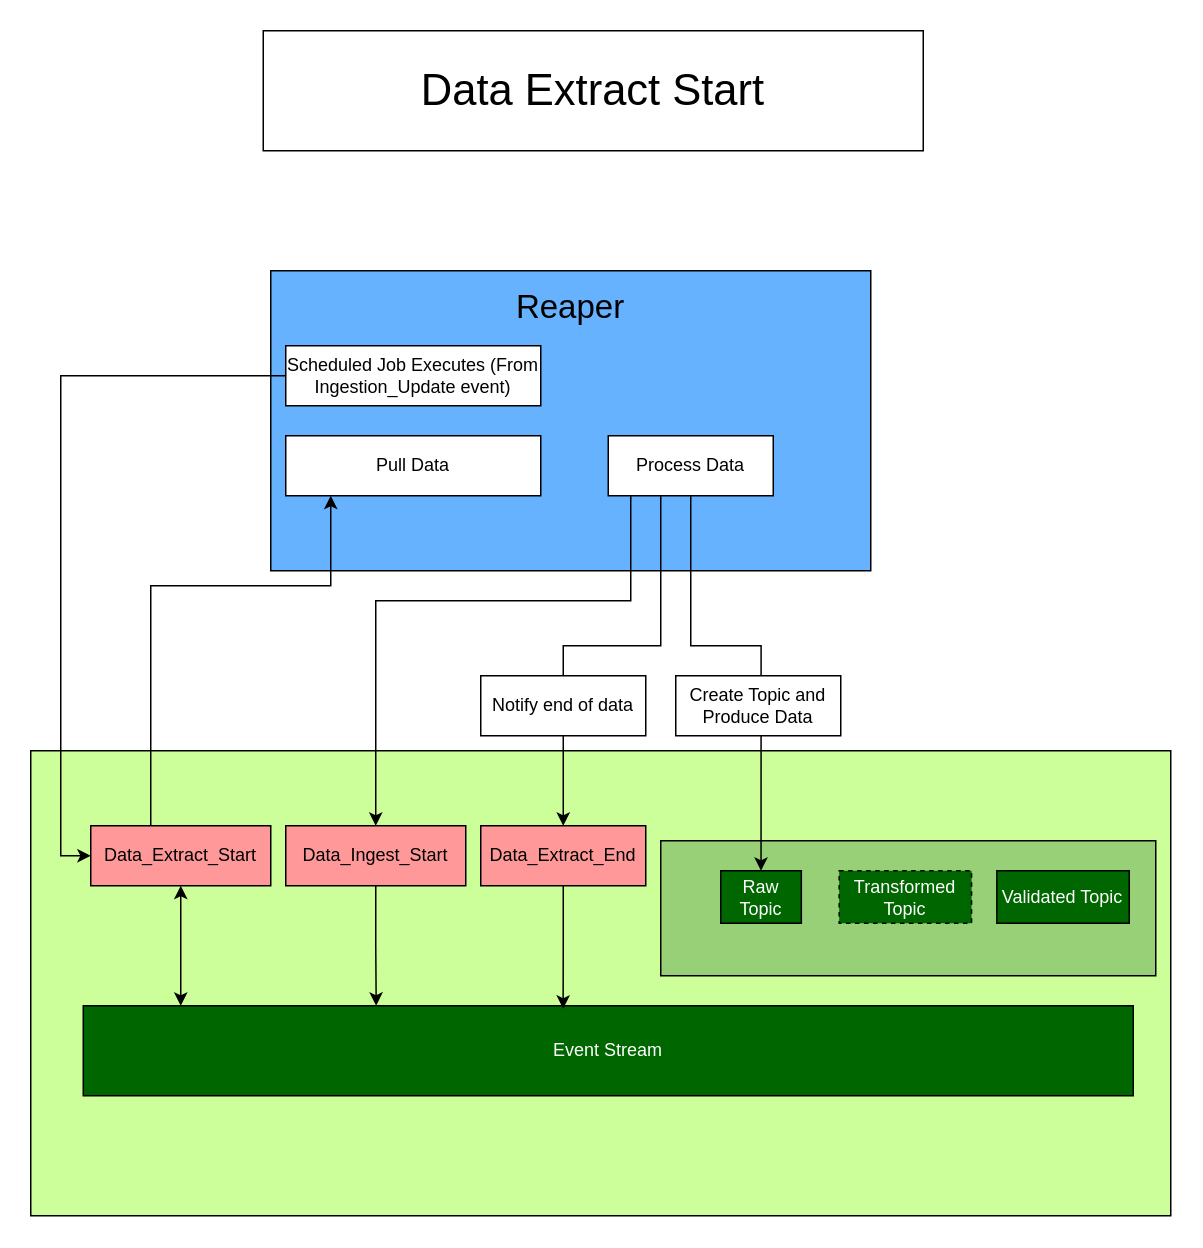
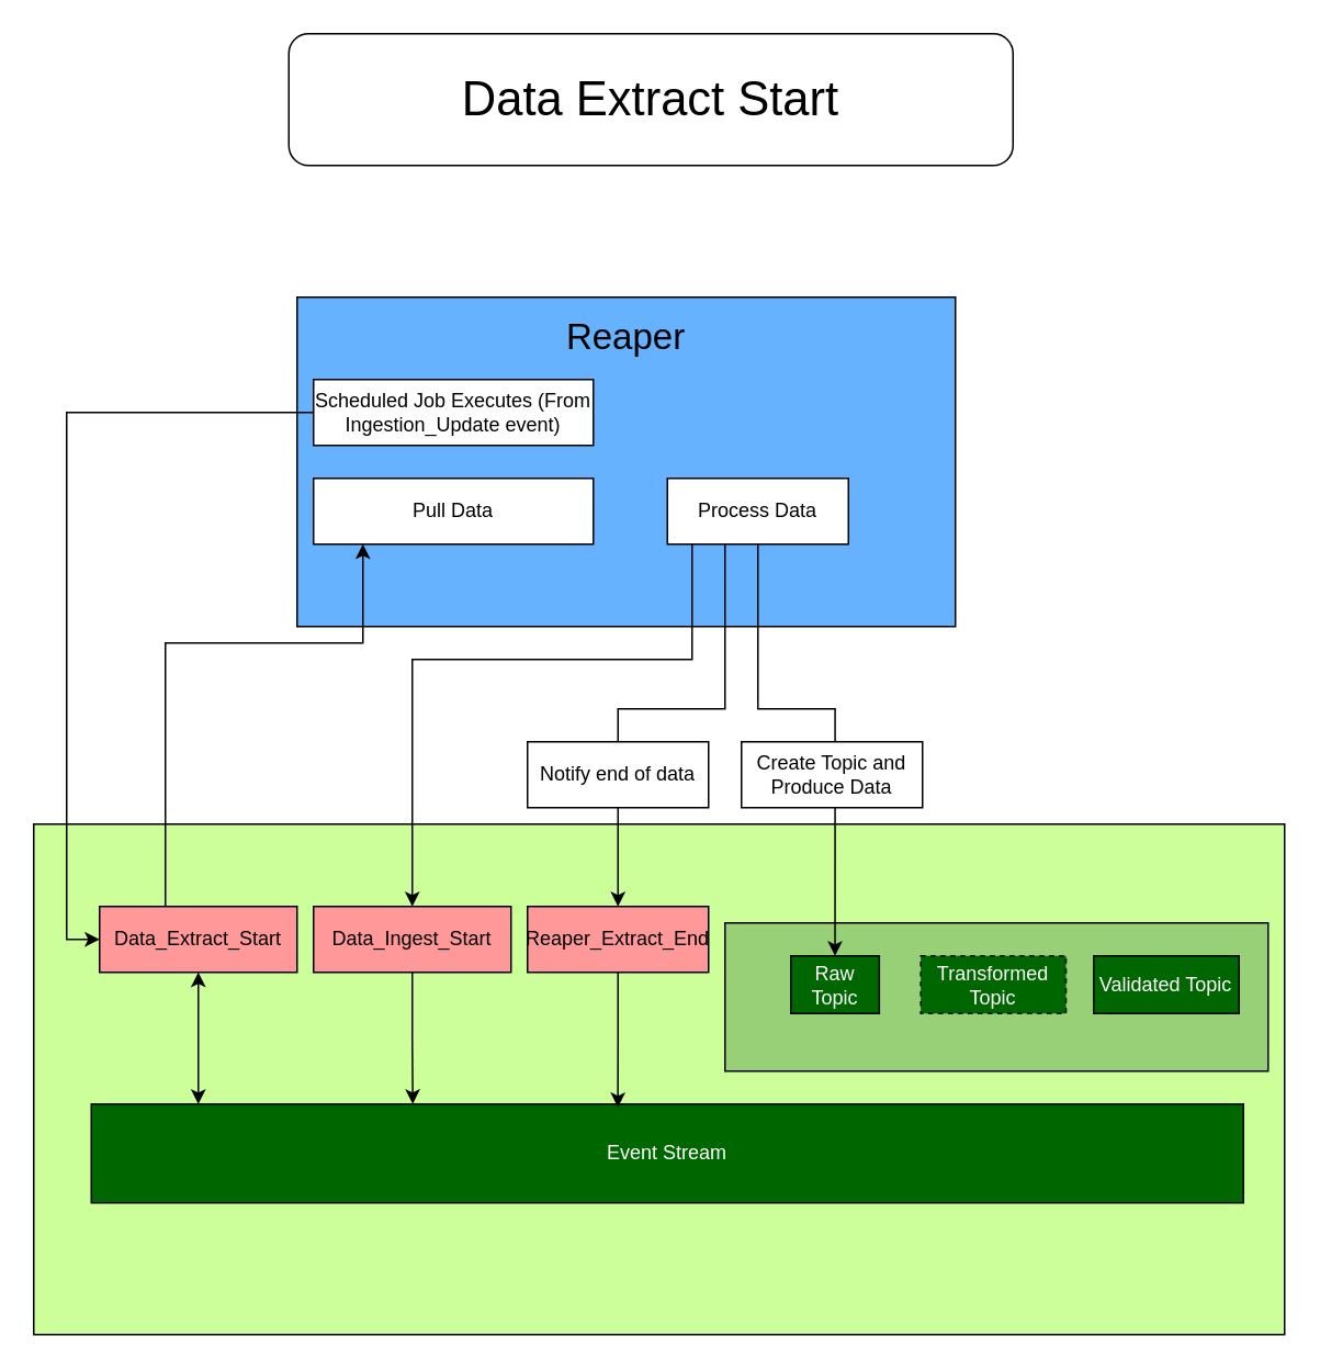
- <mxCell id="18" value="Data Extract Start" style="rounded=0;whiteSpace=wrap;html=1;fontSize=29;" parent="1" vertex="1"><mxGeometry x="175" y="20" width="440" height="80" as="geometry" /></mxCell>
+ <mxCell id="18" value="Data Extract Start" style="whiteSpace=wrap;html=1;fontSize=29;rounded=1;" parent="1" vertex="1"><mxGeometry x="175" y="20" width="440" height="80" as="geometry" /></mxCell>
- <mxCell id="26" value="Data_Extract_End" style="rounded=0;whiteSpace=wrap;html=1;fillColor=#FF9999;" vertex="1" parent="1"><mxGeometry x="320" y="550" width="110" height="40" as="geometry" /></mxCell>
+ <mxCell id="26" value="Reaper_Extract_End" style="rounded=0;whiteSpace=wrap;html=1;fillColor=#FF9999;" vertex="1" parent="1"><mxGeometry x="320" y="550" width="110" height="40" as="geometry" /></mxCell>
